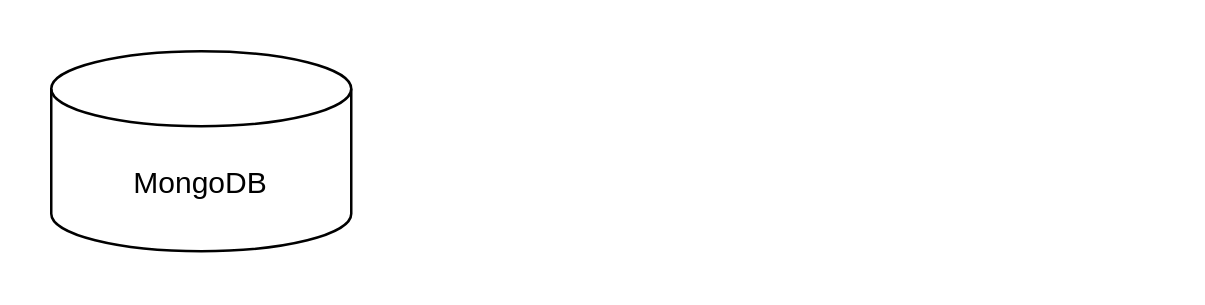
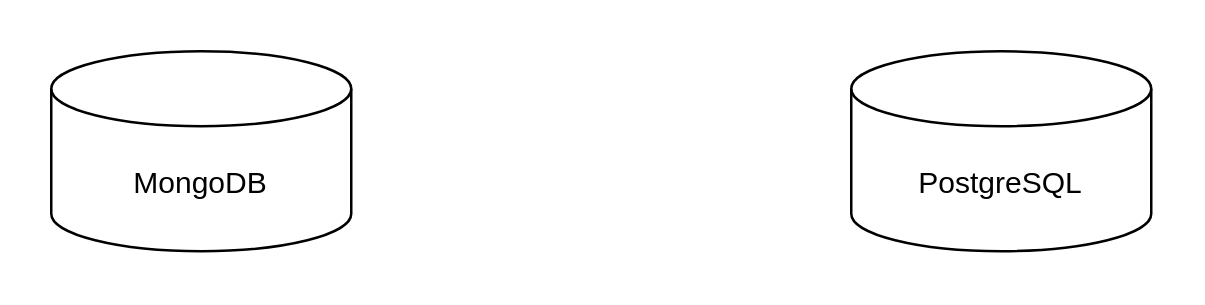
+ <mxCell id="3" value="PostgreSQL" style="shape=cylinder3;whiteSpace=wrap;html=1;boundedLbl=1;backgroundOutline=1;size=15;" vertex="1" parent="1"><mxGeometry x="340" y="20" width="120" height="80" as="geometry" /></mxCell>
